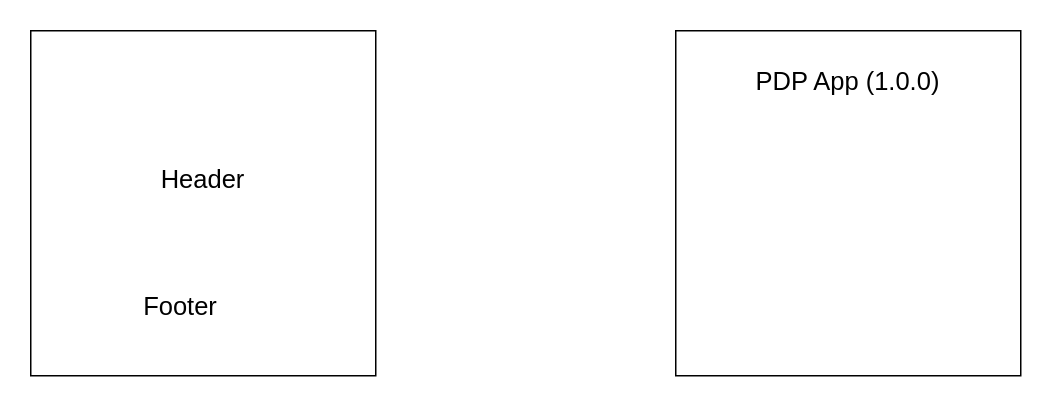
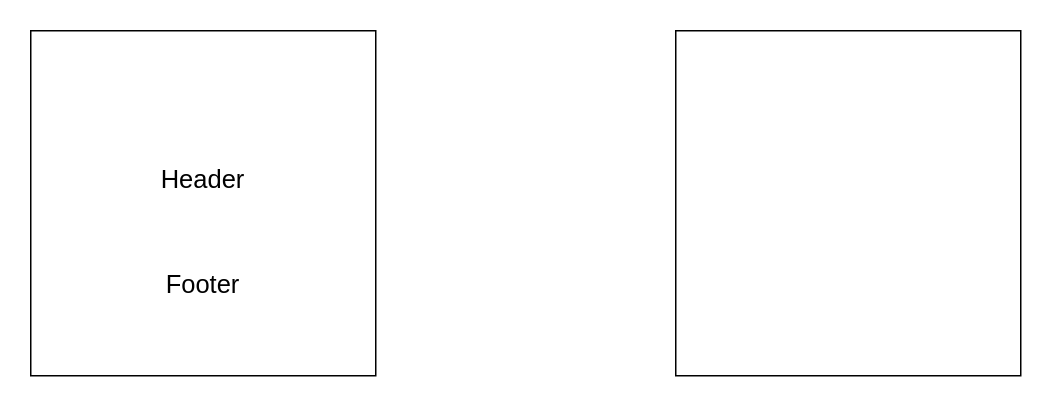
- <mxCell id="6" value="&lt;font style=&quot;font-size: 17px&quot;&gt;PDP App (1.0.0)&lt;/font&gt;" style="text;html=1;strokeColor=none;fillColor=none;align=center;verticalAlign=middle;whiteSpace=wrap;rounded=0;spacing=7;" vertex="1" parent="1"><mxGeometry x="485" y="40" width="160" height="30" as="geometry" /></mxCell>
- <mxCell id="4" value="&lt;font style=&quot;font-size: 17px&quot;&gt;Footer&lt;/font&gt;" style="text;html=1;strokeColor=none;fillColor=none;align=center;verticalAlign=middle;whiteSpace=wrap;rounded=0;spacing=7;" vertex="1" parent="1"><mxGeometry x="40" y="175" width="160" height="60" as="geometry" /></mxCell>
+ <mxCell id="4" value="&lt;font style=&quot;font-size: 17px&quot;&gt;Footer&lt;/font&gt;" style="text;html=1;strokeColor=none;fillColor=none;align=center;verticalAlign=middle;whiteSpace=wrap;rounded=0;spacing=7;" vertex="1" parent="1"><mxGeometry x="55" y="160" width="160" height="60" as="geometry" /></mxCell>
